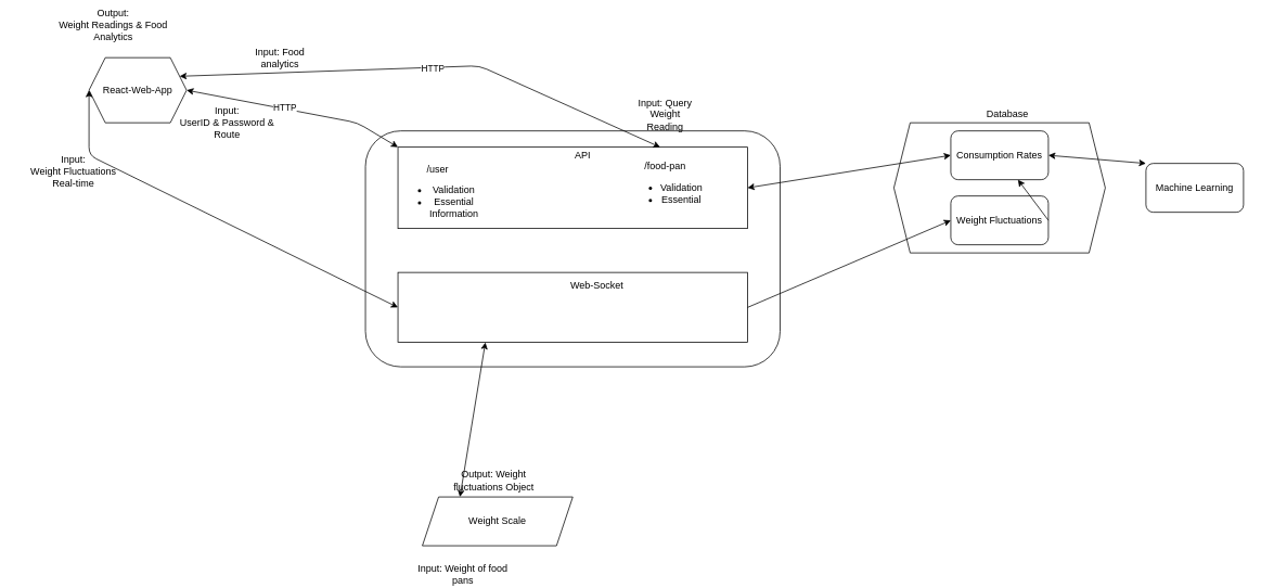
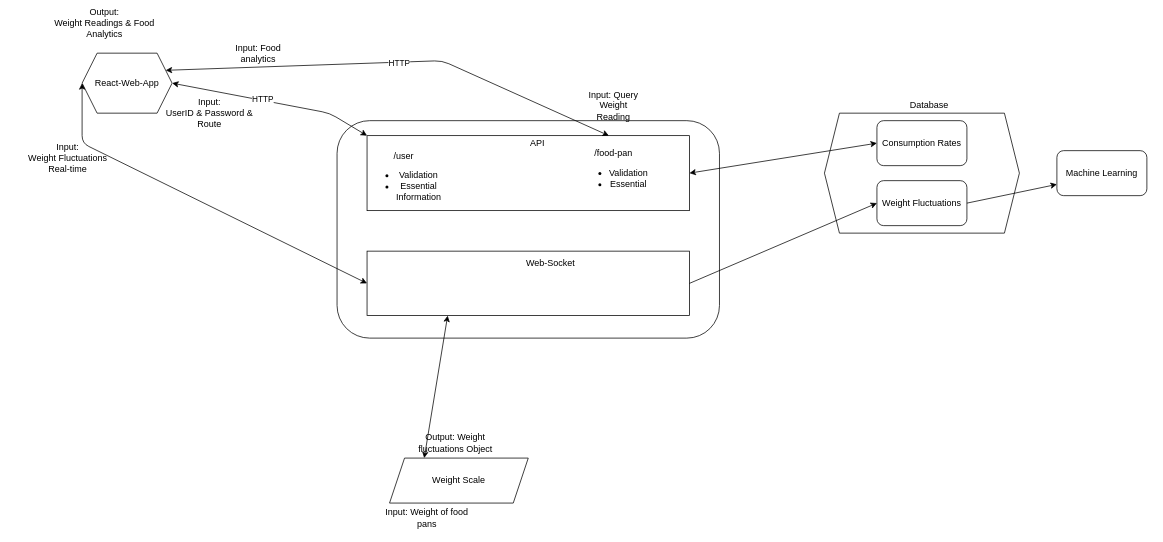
- <mxCell id="27" value="" style="endArrow=classic;startArrow=classic;html=1;exitX=1;exitY=0.5;exitDx=0;exitDy=0;entryX=0;entryY=0;entryDx=0;entryDy=0;" edge="1" parent="1" source="20" target="21"><mxGeometry width="50" height="50" relative="1" as="geometry"><mxPoint x="1389" y="160" as="sourcePoint" /><mxPoint x="1439" y="110" as="targetPoint" /></mxGeometry></mxCell>
- <mxCell id="25" value="" style="endArrow=classic;html=1;exitX=1;exitY=0.5;exitDx=0;exitDy=0;" edge="1" parent="1" source="19" target="20"><mxGeometry width="50" height="50" relative="1" as="geometry"><mxPoint x="1309" y="120" as="sourcePoint" /><mxPoint x="1359" y="70" as="targetPoint" /></mxGeometry></mxCell>
+ <mxCell id="25" value="" style="endArrow=classic;html=1;exitX=1;exitY=0.5;exitDx=0;exitDy=0;entryX=0;entryY=0.75;entryDx=0;entryDy=0;" edge="1" parent="1" source="19" target="21"><mxGeometry width="50" height="50" relative="1" as="geometry"><mxPoint x="1309" y="120" as="sourcePoint" /><mxPoint x="1359" y="70" as="targetPoint" /></mxGeometry></mxCell>
- <mxCell id="6" value="Input: Weight of food pans" style="text;html=1;strokeColor=none;fillColor=none;align=center;verticalAlign=middle;whiteSpace=wrap;rounded=0;" parent="1" vertex="1"><mxGeometry x="499" y="695" width="140" height="20" as="geometry" /></mxCell>
+ <mxCell id="6" value="Input: Weight of food pans" style="text;html=1;strokeColor=none;fillColor=none;align=center;verticalAlign=middle;whiteSpace=wrap;rounded=0;" parent="1" vertex="1"><mxGeometry x="499" y="680" width="140" height="20" as="geometry" /></mxCell>
